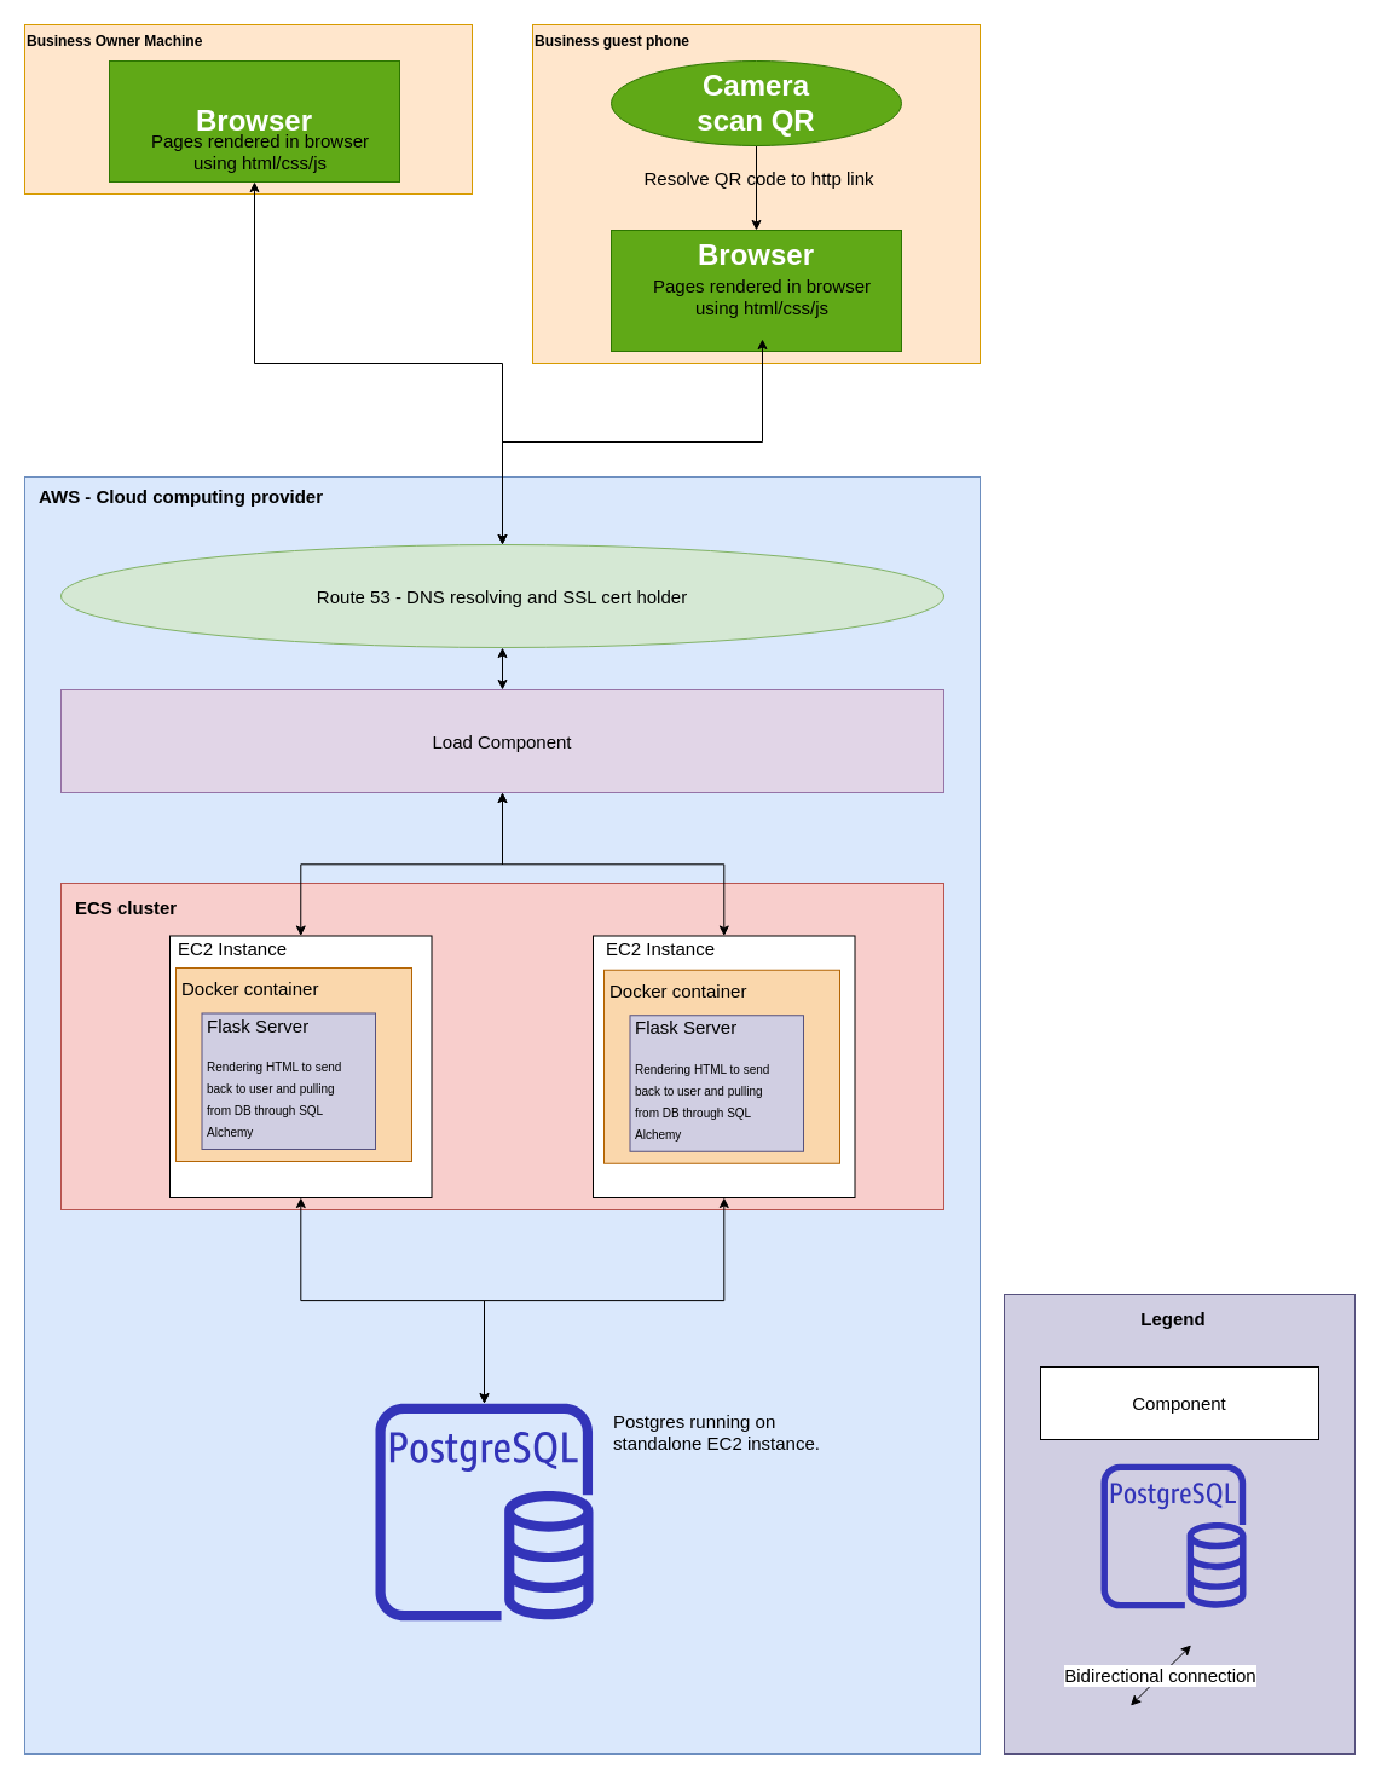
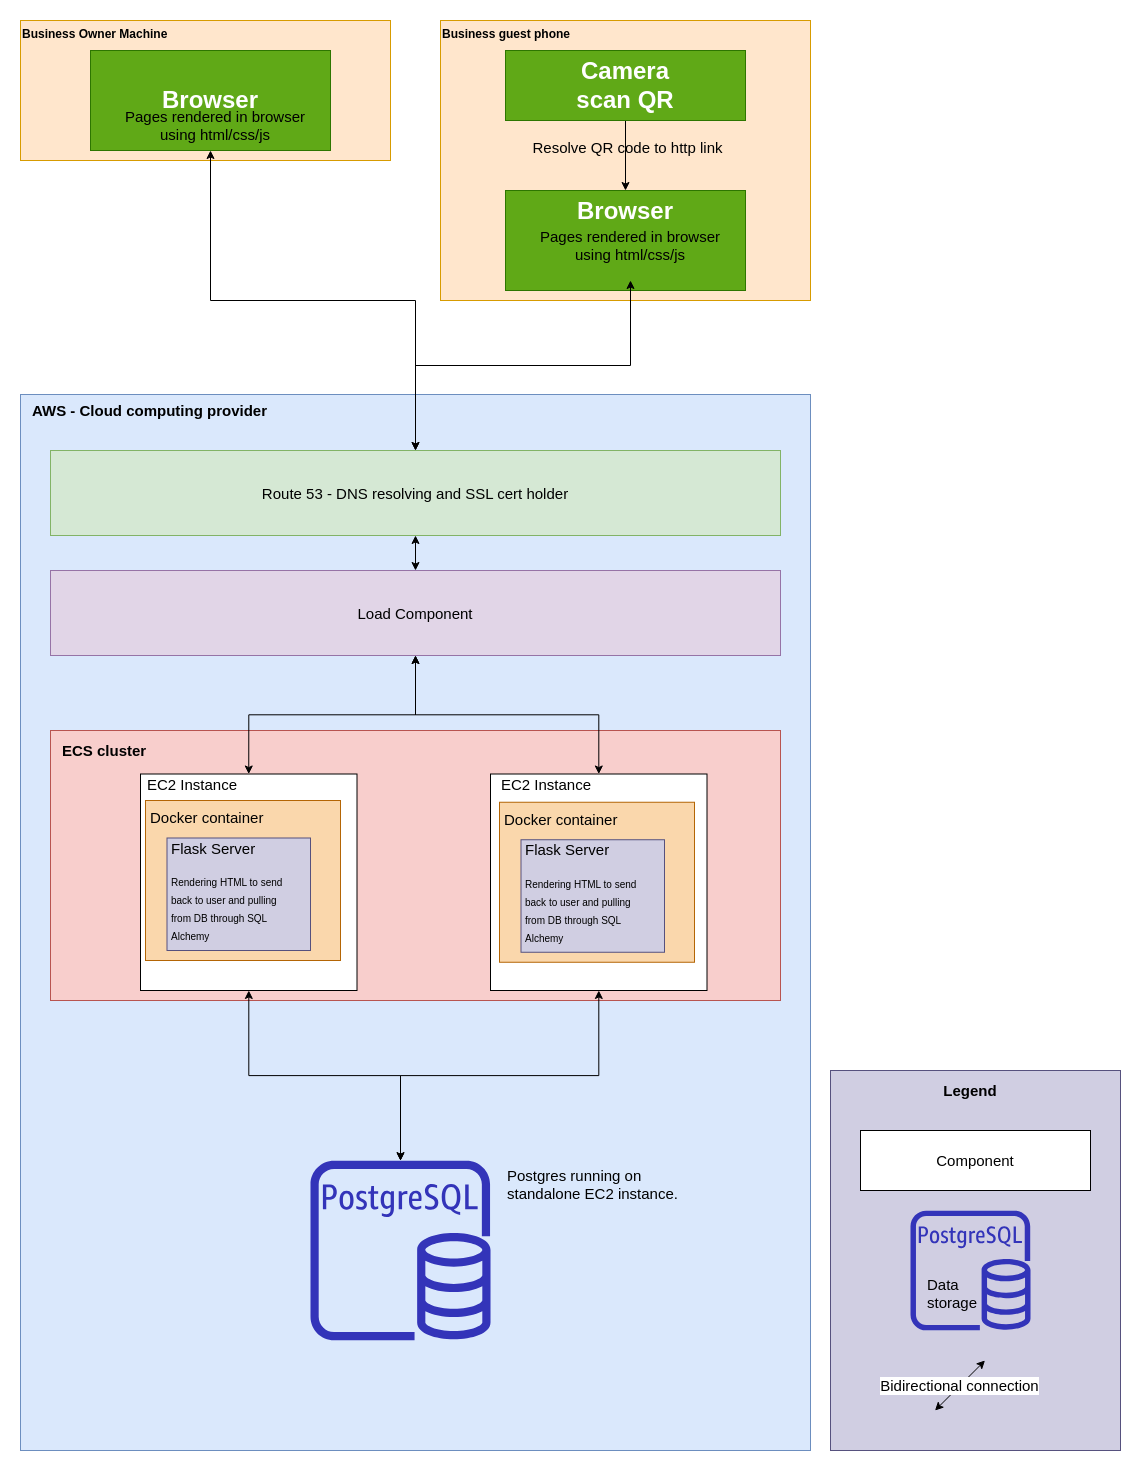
- <mxCell id="13" value="&lt;font style=&quot;font-size: 24px&quot; color=&quot;#ffffff&quot;&gt;&lt;b&gt;Camera&lt;br&gt;scan QR&lt;br&gt;&lt;/b&gt;&lt;/font&gt;" style="ellipse;whiteSpace=wrap;html=1;fillColor=#60a917;strokeColor=#2D7600;fontColor=#ffffff;" vertex="1" parent="1"><mxGeometry x="505" y="50" width="240" height="70" as="geometry" /></mxCell>
+ <mxCell id="13" value="&lt;font style=&quot;font-size: 24px&quot; color=&quot;#ffffff&quot;&gt;&lt;b&gt;Camera&lt;br&gt;scan QR&lt;br&gt;&lt;/b&gt;&lt;/font&gt;" style="rounded=0;whiteSpace=wrap;html=1;fillColor=#60a917;strokeColor=#2D7600;fontColor=#ffffff;" vertex="1" parent="1"><mxGeometry x="505" y="50" width="240" height="70" as="geometry" /></mxCell>
- <mxCell id="21" value="Route 53 - DNS resolving and SSL cert holder" style="ellipse;whiteSpace=wrap;html=1;labelBackgroundColor=none;fontSize=15;align=center;fillColor=#d5e8d4;strokeColor=#82b366;" vertex="1" parent="1"><mxGeometry x="50" y="450" width="730" height="85" as="geometry" /></mxCell>
+ <mxCell id="21" value="Route 53 - DNS resolving and SSL cert holder" style="rounded=0;whiteSpace=wrap;html=1;labelBackgroundColor=none;fontSize=15;align=center;fillColor=#d5e8d4;strokeColor=#82b366;" vertex="1" parent="1"><mxGeometry x="50" y="450" width="730" height="85" as="geometry" /></mxCell>
+ <mxCell id="38" value="Data storage" style="text;html=1;strokeColor=none;fillColor=none;align=left;verticalAlign=top;whiteSpace=wrap;rounded=0;labelBackgroundColor=none;fontSize=15;" vertex="1" parent="1"><mxGeometry x="924.5" y="1269" width="60" height="31" as="geometry" /></mxCell>
